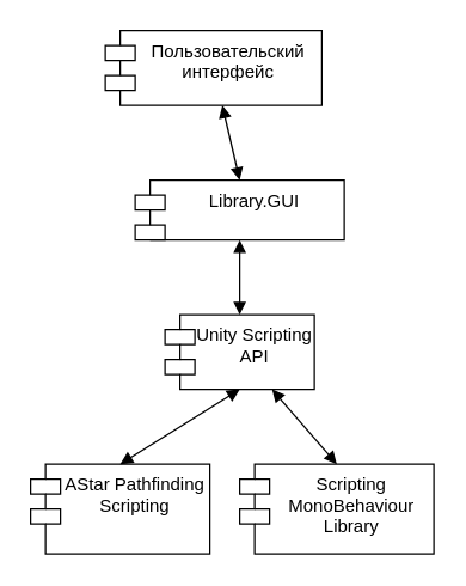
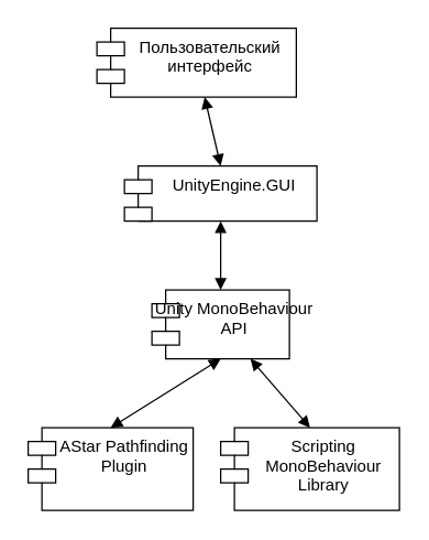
- <mxCell id="3" value="Library.GUI" style="shape=module;align=left;spacingLeft=20;align=center;verticalAlign=top;" vertex="1" parent="1"><mxGeometry x="90" y="120" width="140" height="40" as="geometry" /></mxCell>
+ <mxCell id="3" value="UnityEngine.GUI" style="shape=module;align=left;spacingLeft=20;align=center;verticalAlign=top;" vertex="1" parent="1"><mxGeometry x="90" y="120" width="140" height="40" as="geometry" /></mxCell>
- <mxCell id="8" value="Unity Scripting&#10;API" style="shape=module;align=left;spacingLeft=20;align=center;verticalAlign=top;" vertex="1" parent="1"><mxGeometry x="110" y="210" width="100" height="50" as="geometry" /></mxCell>
+ <mxCell id="8" value="Unity MonoBehaviour&#10;API" style="shape=module;align=left;spacingLeft=20;align=center;verticalAlign=top;" vertex="1" parent="1"><mxGeometry x="110" y="210" width="100" height="50" as="geometry" /></mxCell>
- <mxCell id="5" value="AStar Pathfinding&#10;Scripting" style="shape=module;align=left;spacingLeft=20;align=center;verticalAlign=top;" vertex="1" parent="1"><mxGeometry x="20" y="310" width="120" height="60" as="geometry" /></mxCell>
+ <mxCell id="5" value="AStar Pathfinding&#10;Plugin" style="shape=module;align=left;spacingLeft=20;align=center;verticalAlign=top;" vertex="1" parent="1"><mxGeometry x="20" y="310" width="120" height="60" as="geometry" /></mxCell>
